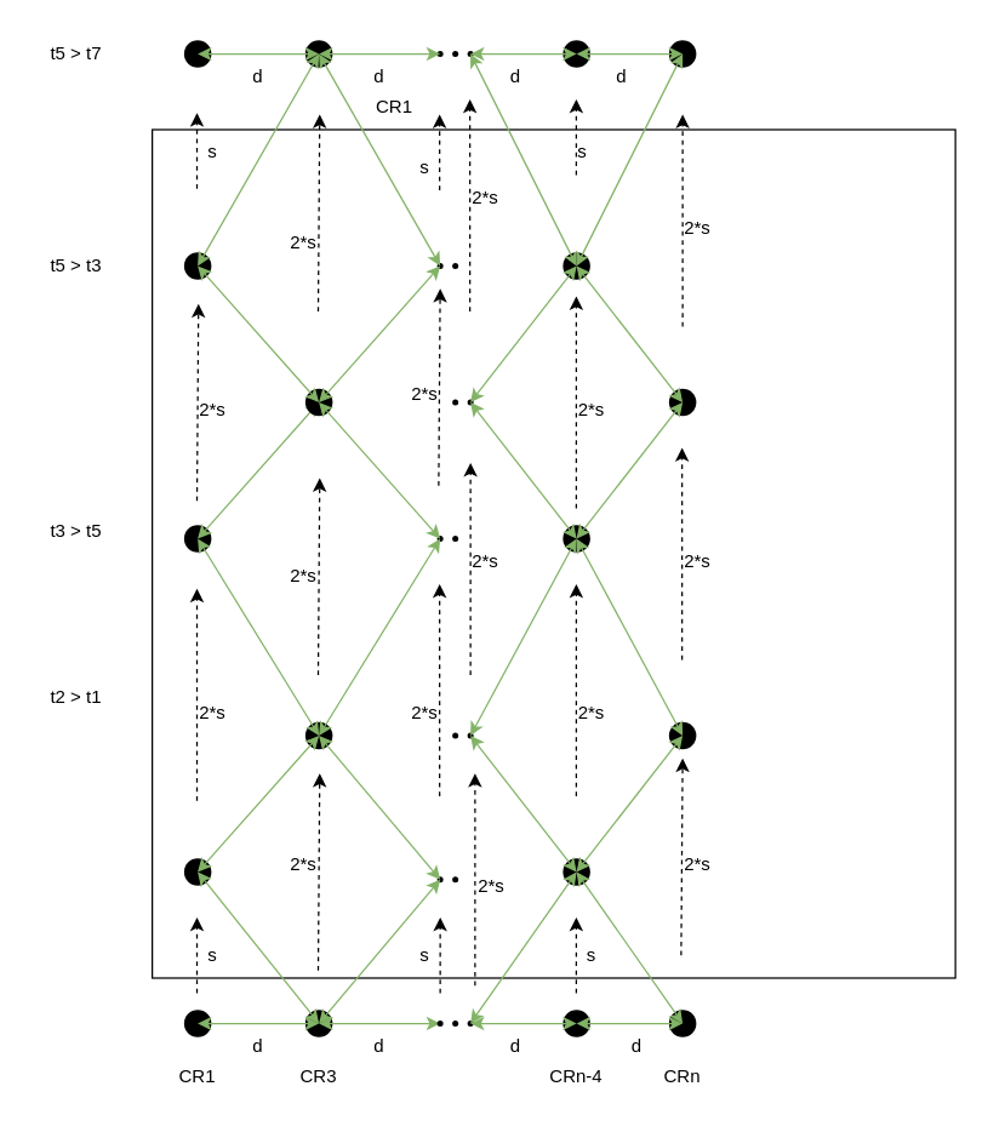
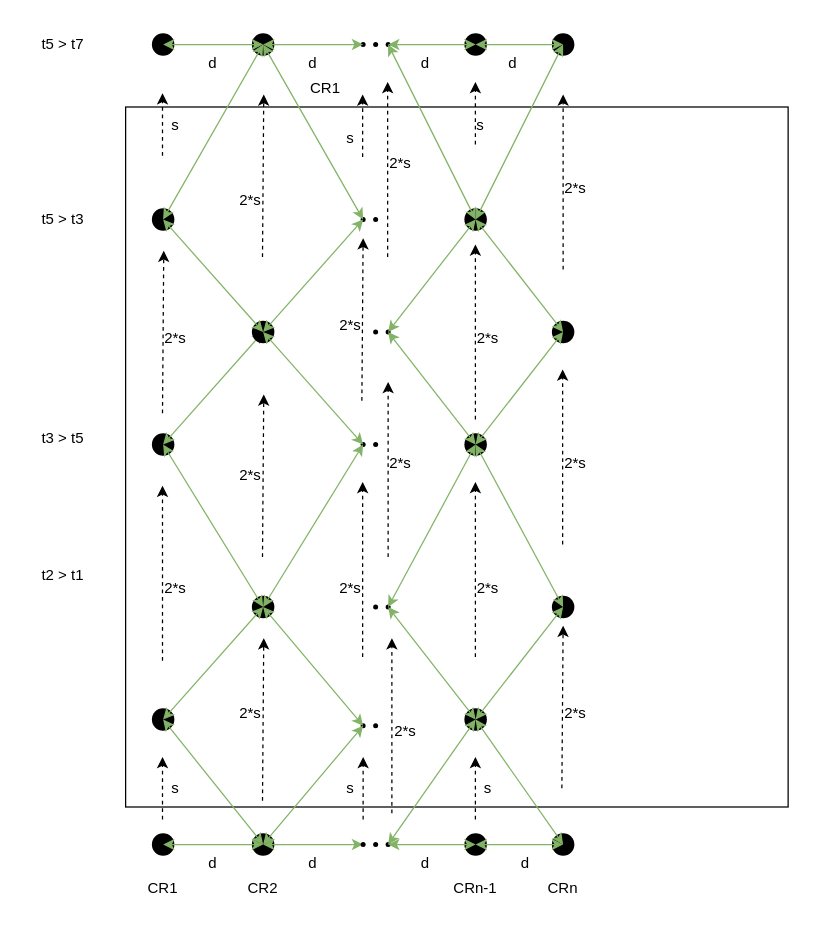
- <mxCell id="7" value="CR3" style="text;html=1;strokeColor=none;fillColor=none;align=center;verticalAlign=middle;whiteSpace=wrap;rounded=0;strokeWidth=0;" parent="1" vertex="1"><mxGeometry y="695" width="60" height="30" as="geometry" x="180" /></mxCell>
+ <mxCell id="7" value="CR2" style="text;html=1;strokeColor=none;fillColor=none;align=center;verticalAlign=middle;whiteSpace=wrap;rounded=0;strokeWidth=0;" parent="1" vertex="1"><mxGeometry y="695" width="60" height="30" as="geometry" x="180" /></mxCell>
- <mxCell id="46" value="CRn-4" style="text;html=1;strokeColor=none;fillColor=none;align=center;verticalAlign=middle;whiteSpace=wrap;rounded=0;strokeWidth=0;" vertex="1" parent="1"><mxGeometry x="350" y="695" width="60" height="30" as="geometry" /></mxCell>
+ <mxCell id="46" value="CRn-1" style="text;html=1;strokeColor=none;fillColor=none;align=center;verticalAlign=middle;whiteSpace=wrap;rounded=0;strokeWidth=0;" vertex="1" parent="1"><mxGeometry x="350" y="695" width="60" height="30" as="geometry" /></mxCell>
